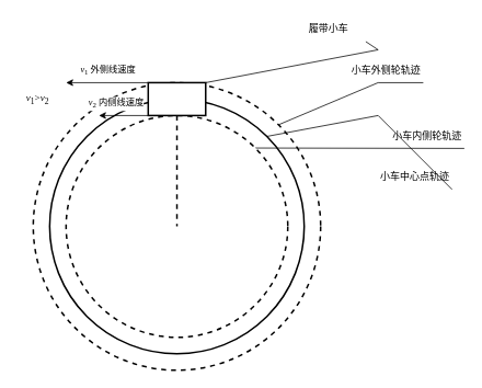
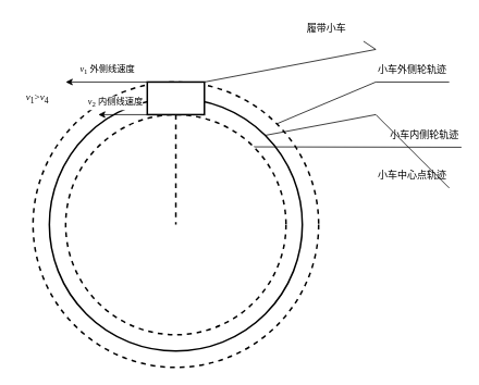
- <mxCell id="16" value="&lt;font face=&quot;宋体&quot;&gt;小车外侧轮轨迹&lt;/font&gt;" style="text;html=1;strokeColor=none;fillColor=none;align=center;verticalAlign=middle;whiteSpace=wrap;rounded=0;" vertex="1" parent="1"><mxGeometry x="425" y="70" width="90" height="30" as="geometry" /></mxCell>
+ <mxCell id="16" value="&lt;font face=&quot;宋体&quot;&gt;小车外侧轮轨迹&lt;/font&gt;" style="text;html=1;strokeColor=none;fillColor=none;align=center;verticalAlign=middle;whiteSpace=wrap;rounded=0;" vertex="1" parent="1"><mxGeometry x="460" y="70" width="90" height="30" as="geometry" /></mxCell>
- <mxCell id="18" value="&lt;i&gt;v&lt;/i&gt;&lt;sub&gt;1&lt;/sub&gt;&amp;gt;&lt;i&gt;v&lt;/i&gt;&lt;sub&gt;2&lt;/sub&gt;" style="text;html=1;align=center;verticalAlign=middle;resizable=0;points=[];autosize=1;strokeColor=none;fillColor=none;fontFamily=Times New Roman;" vertex="1" parent="1"><mxGeometry x="20" y="105" width="50" height="30" as="geometry" /></mxCell>
+ <mxCell id="18" value="&lt;i&gt;v&lt;/i&gt;&lt;sub&gt;1&lt;/sub&gt;&amp;gt;&lt;i&gt;v&lt;/i&gt;&lt;sub&gt;4&lt;/sub&gt;" style="text;html=1;align=center;verticalAlign=middle;resizable=0;points=[];autosize=1;strokeColor=none;fillColor=none;fontFamily=Times New Roman;" vertex="1" parent="1"><mxGeometry x="20" y="105" width="50" height="30" as="geometry" /></mxCell>
